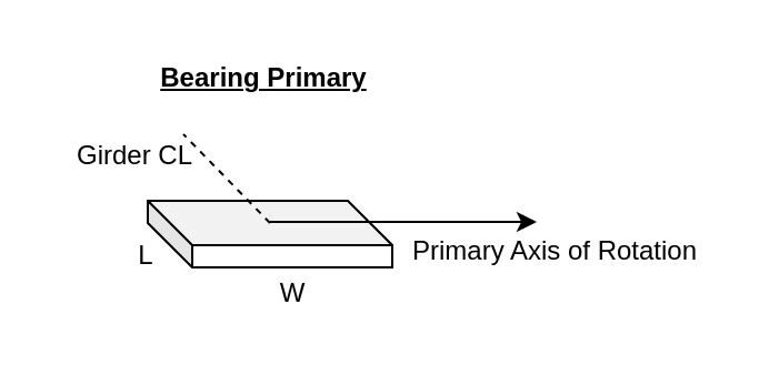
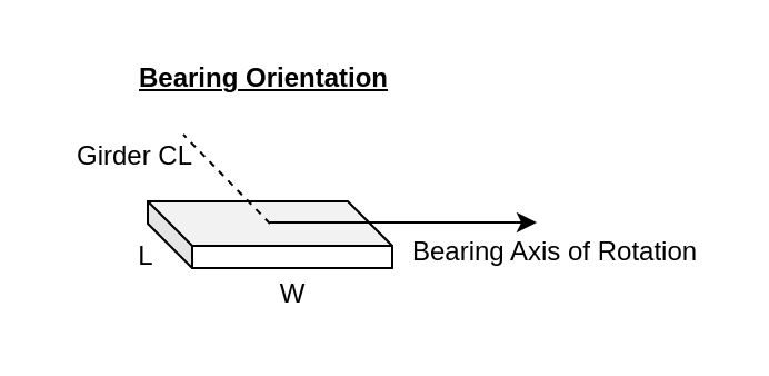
- <mxCell id="9" value="&lt;b&gt;&lt;u&gt;Bearing Primary&lt;/u&gt;&lt;/b&gt;" style="text;html=1;align=center;verticalAlign=middle;resizable=0;points=[];autosize=1;strokeColor=none;fillColor=none;" vertex="1" parent="1"><mxGeometry x="48" y="20" width="140" height="30" as="geometry" /></mxCell>
+ <mxCell id="9" value="&lt;b&gt;&lt;u&gt;Bearing Orientation&lt;/u&gt;&lt;/b&gt;" style="text;html=1;align=center;verticalAlign=middle;resizable=0;points=[];autosize=1;strokeColor=none;fillColor=none;" vertex="1" parent="1"><mxGeometry x="48" y="20" width="140" height="30" as="geometry" /></mxCell>
- <mxCell id="6" value="Primary Axis of Rotation" style="text;html=1;align=center;verticalAlign=middle;resizable=0;points=[];autosize=1;strokeColor=none;fillColor=none;" vertex="1" parent="1"><mxGeometry x="174" y="98" width="150" height="30" as="geometry" /></mxCell>
+ <mxCell id="6" value="Bearing Axis of Rotation" style="text;html=1;align=center;verticalAlign=middle;resizable=0;points=[];autosize=1;strokeColor=none;fillColor=none;" vertex="1" parent="1"><mxGeometry x="174" y="98" width="150" height="30" as="geometry" /></mxCell>
